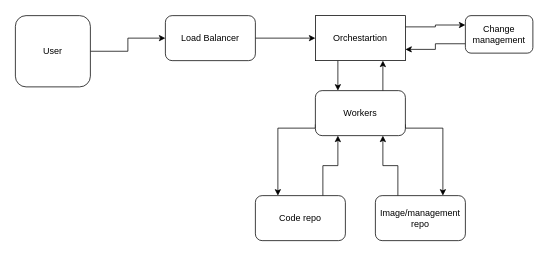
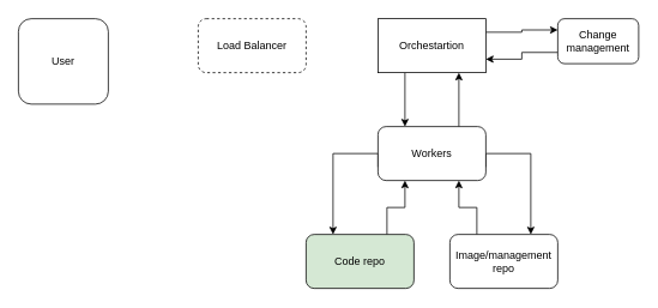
- <mxCell id="5" value="Load Balancer" style="rounded=1;whiteSpace=wrap;html=1;" parent="1" vertex="1"><mxGeometry x="220" y="20" width="120" height="60" as="geometry" /></mxCell>
+ <mxCell id="5" value="Load Balancer" style="rounded=1;whiteSpace=wrap;html=1;dashed=1;" parent="1" vertex="1"><mxGeometry x="220" y="20" width="120" height="60" as="geometry" /></mxCell>
- <mxCell id="4" style="edgeStyle=orthogonalEdgeStyle;rounded=0;orthogonalLoop=1;jettySize=auto;html=1;exitX=1;exitY=0.5;exitDx=0;exitDy=0;" parent="1" source="5" target="8" edge="1"><mxGeometry relative="1" as="geometry" /></mxCell>
- <mxCell id="2" style="edgeStyle=orthogonalEdgeStyle;rounded=0;orthogonalLoop=1;jettySize=auto;html=1;exitX=1;exitY=0.5;exitDx=0;exitDy=0;entryX=0;entryY=0.5;entryDx=0;entryDy=0;" parent="1" source="3" target="5" edge="1"><mxGeometry relative="1" as="geometry" /></mxCell>
- <mxCell id="12" value="Workers" style="rounded=1;whiteSpace=wrap;html=1;" parent="1" vertex="1"><mxGeometry x="420" y="120" width="120" height="60" as="geometry" /></mxCell>
+ <mxCell id="12" value="Workers" style="rounded=1;whiteSpace=wrap;html=1;" parent="1" vertex="1"><mxGeometry x="420" y="140" width="120" height="60" as="geometry" /></mxCell>
- <mxCell id="14" value="Code repo" style="rounded=1;whiteSpace=wrap;html=1;" parent="1" vertex="1"><mxGeometry x="340" y="260" width="120" height="60" as="geometry" /></mxCell>
+ <mxCell id="14" value="Code repo" style="rounded=1;whiteSpace=wrap;html=1;fillColor=#d5e8d4;" parent="1" vertex="1"><mxGeometry x="340" y="260" width="120" height="60" as="geometry" /></mxCell>
